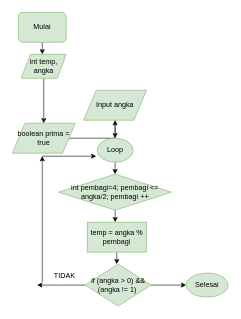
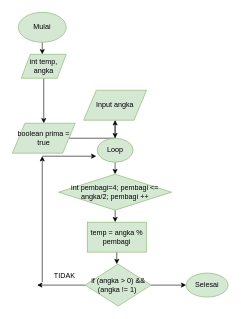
- <mxCell id="3" value="Mulai" style="whiteSpace=wrap;html=1;fillColor=#d5e8d4;strokeColor=#82b366;rounded=1;" vertex="1" parent="1"><mxGeometry x="30" y="20" width="80" height="50" as="geometry" /></mxCell>
+ <mxCell id="3" value="Mulai" style="ellipse;whiteSpace=wrap;html=1;fillColor=#d5e8d4;strokeColor=#82b366;" vertex="1" parent="1"><mxGeometry x="30" y="20" width="80" height="50" as="geometry" /></mxCell>
